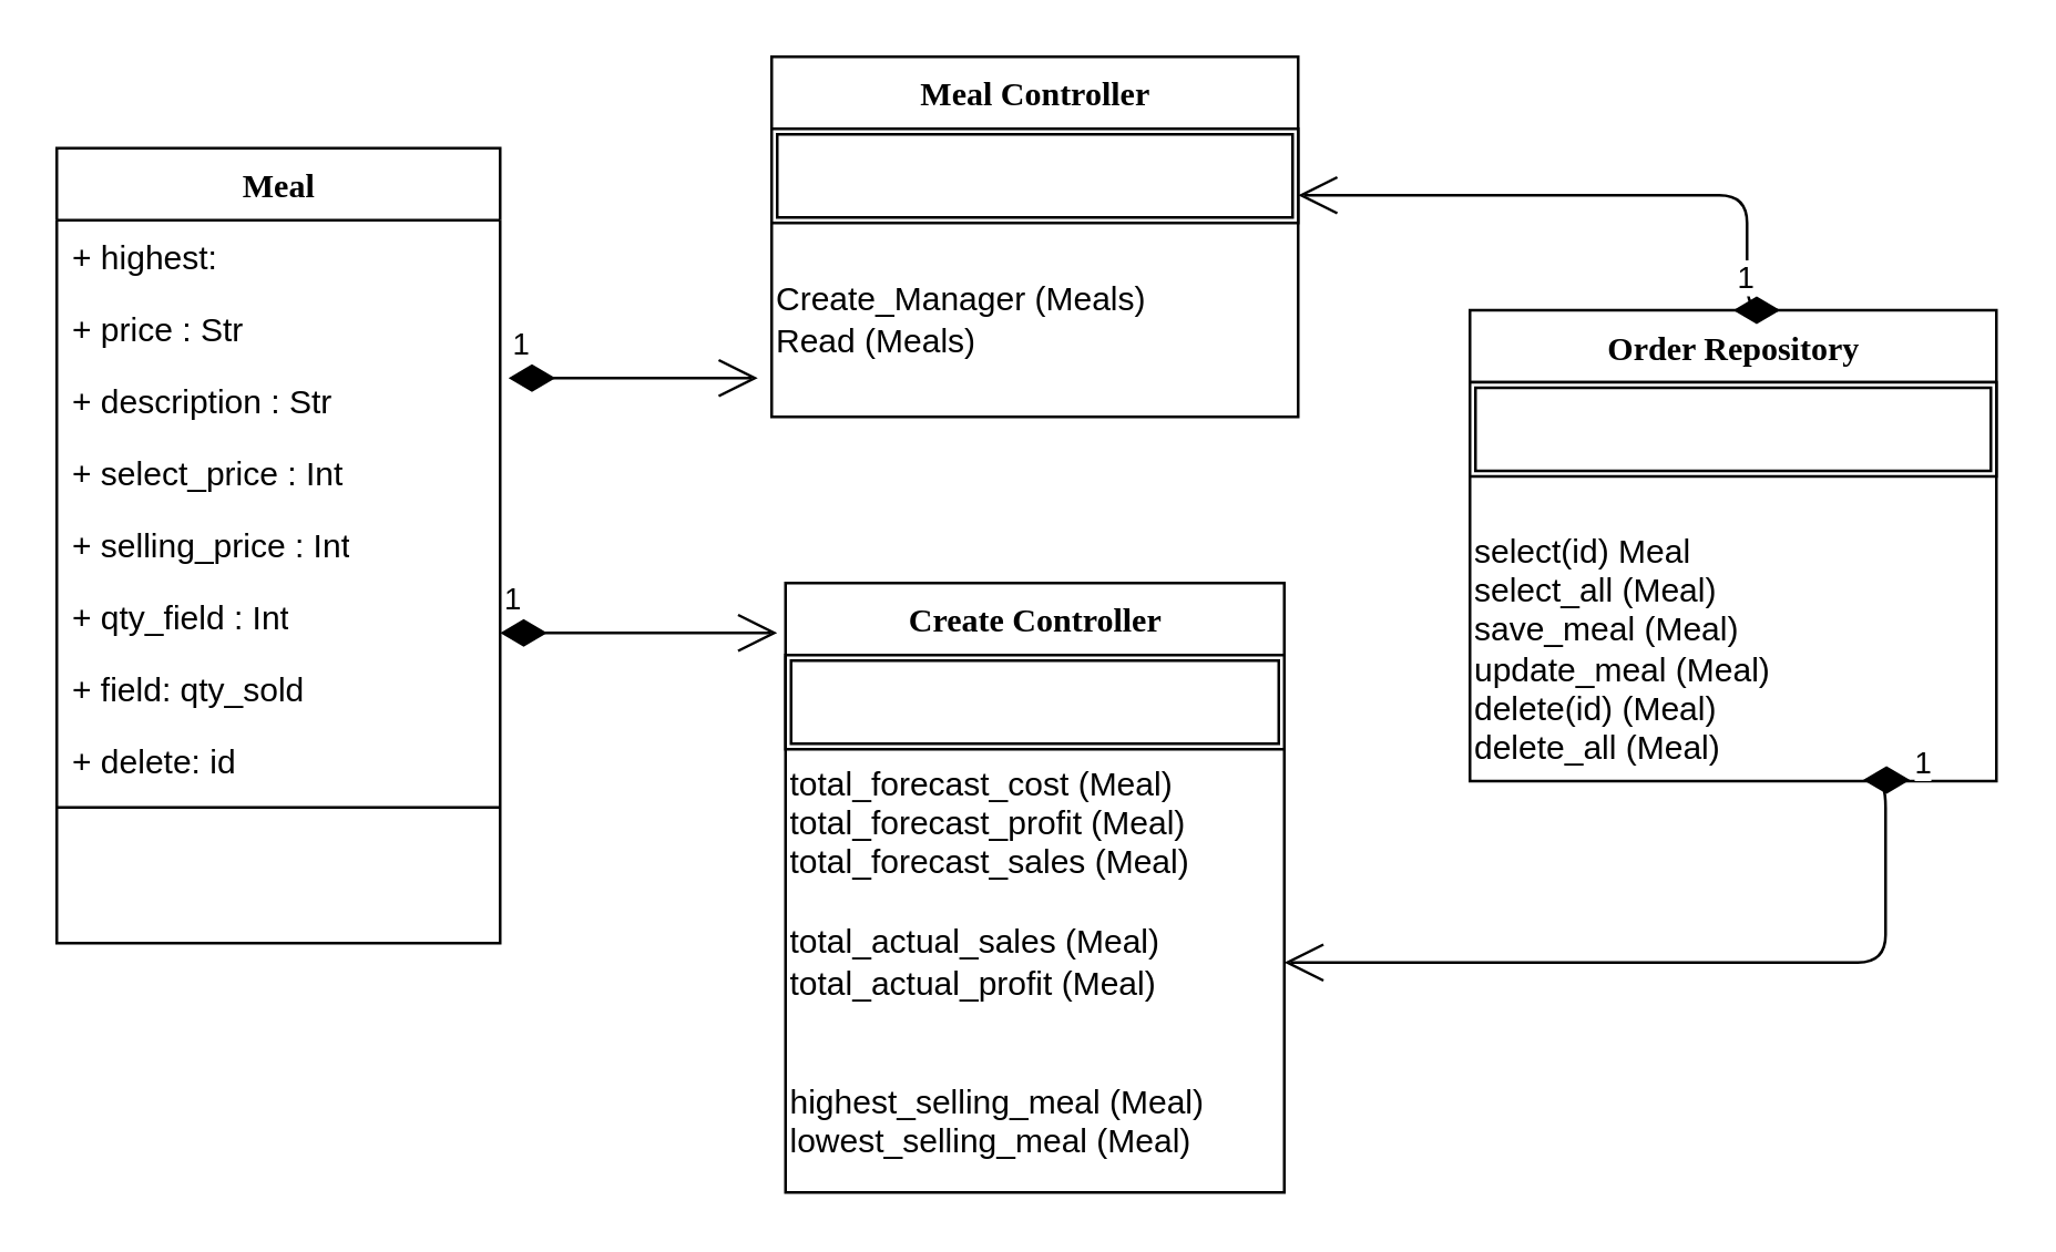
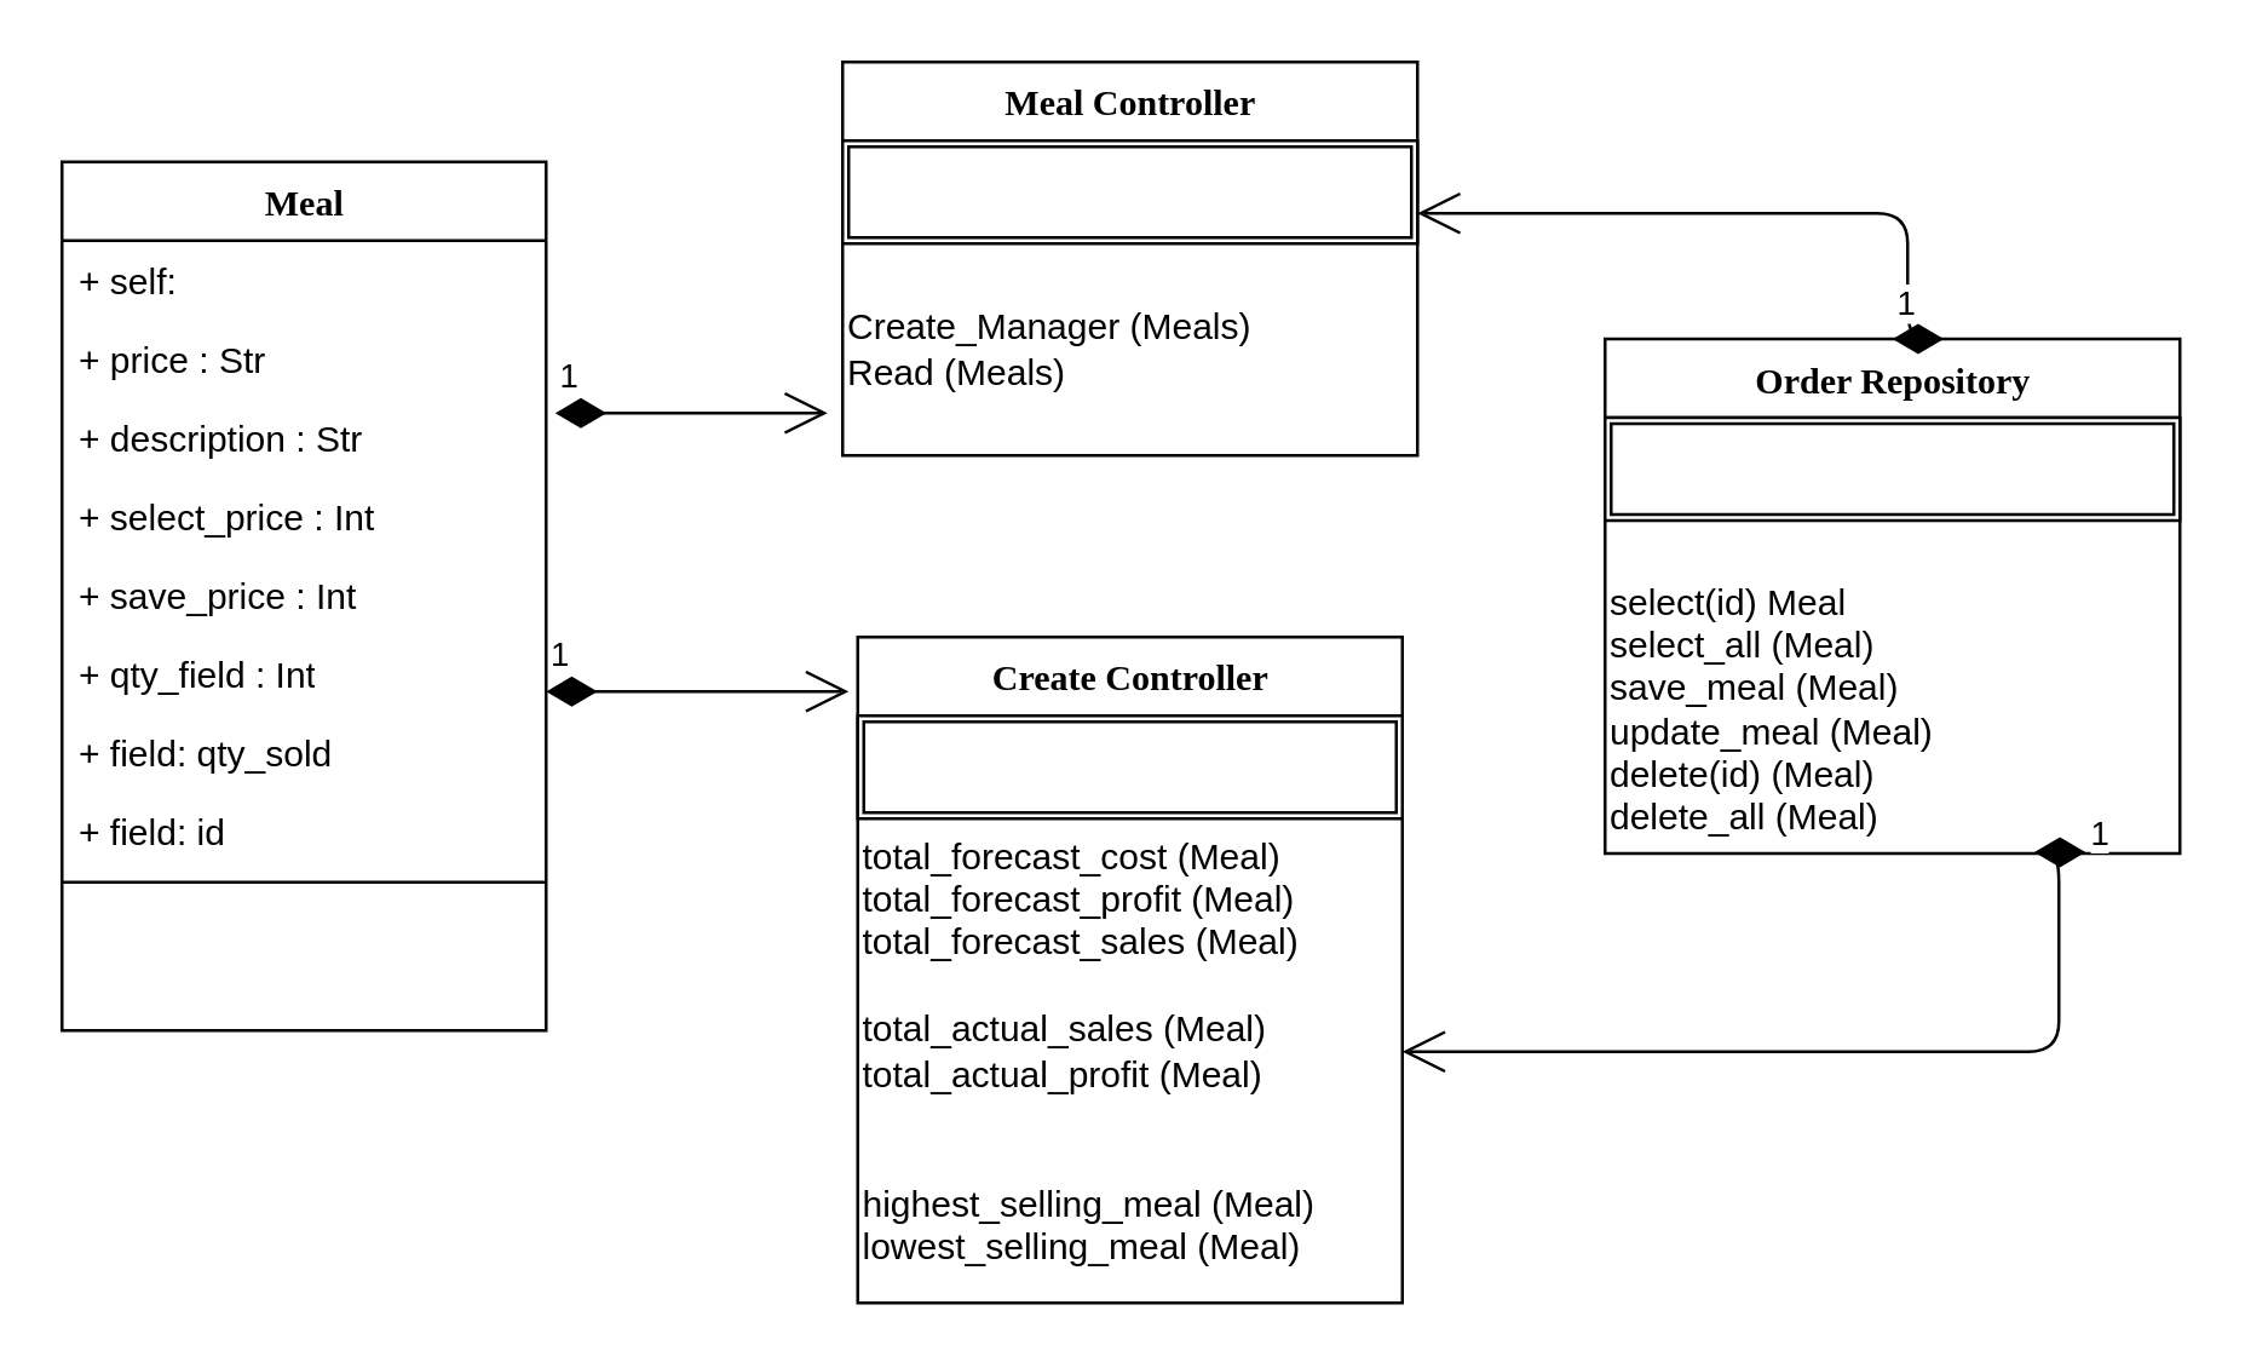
- <mxCell id="3" value="+ highest:" style="text;html=1;strokeColor=none;fillColor=none;align=left;verticalAlign=top;spacingLeft=4;spacingRight=4;whiteSpace=wrap;overflow=hidden;rotatable=0;points=[[0,0.5],[1,0.5]];portConstraint=eastwest;" parent="2" vertex="1"><mxGeometry y="26" width="160" height="26" as="geometry" /></mxCell>
+ <mxCell id="3" value="+ self:" style="text;html=1;strokeColor=none;fillColor=none;align=left;verticalAlign=top;spacingLeft=4;spacingRight=4;whiteSpace=wrap;overflow=hidden;rotatable=0;points=[[0,0.5],[1,0.5]];portConstraint=eastwest;" parent="2" vertex="1"><mxGeometry y="26" width="160" height="26" as="geometry" /></mxCell>
- <mxCell id="7" value="+ selling_price : Int" style="text;html=1;strokeColor=none;fillColor=none;align=left;verticalAlign=top;spacingLeft=4;spacingRight=4;whiteSpace=wrap;overflow=hidden;rotatable=0;points=[[0,0.5],[1,0.5]];portConstraint=eastwest;" parent="2" vertex="1"><mxGeometry y="130" width="160" height="26" as="geometry" /></mxCell>
+ <mxCell id="7" value="+ save_price : Int" style="text;html=1;strokeColor=none;fillColor=none;align=left;verticalAlign=top;spacingLeft=4;spacingRight=4;whiteSpace=wrap;overflow=hidden;rotatable=0;points=[[0,0.5],[1,0.5]];portConstraint=eastwest;" parent="2" vertex="1"><mxGeometry y="130" width="160" height="26" as="geometry" /></mxCell>
- <mxCell id="10" value="+ delete: id" style="text;html=1;strokeColor=none;fillColor=none;align=left;verticalAlign=top;spacingLeft=4;spacingRight=4;whiteSpace=wrap;overflow=hidden;rotatable=0;points=[[0,0.5],[1,0.5]];portConstraint=eastwest;" vertex="1" parent="2"><mxGeometry y="208" width="160" height="26" as="geometry" /></mxCell>
+ <mxCell id="10" value="+ field: id" style="text;html=1;strokeColor=none;fillColor=none;align=left;verticalAlign=top;spacingLeft=4;spacingRight=4;whiteSpace=wrap;overflow=hidden;rotatable=0;points=[[0,0.5],[1,0.5]];portConstraint=eastwest;" vertex="1" parent="2"><mxGeometry y="208" width="160" height="26" as="geometry" /></mxCell>
